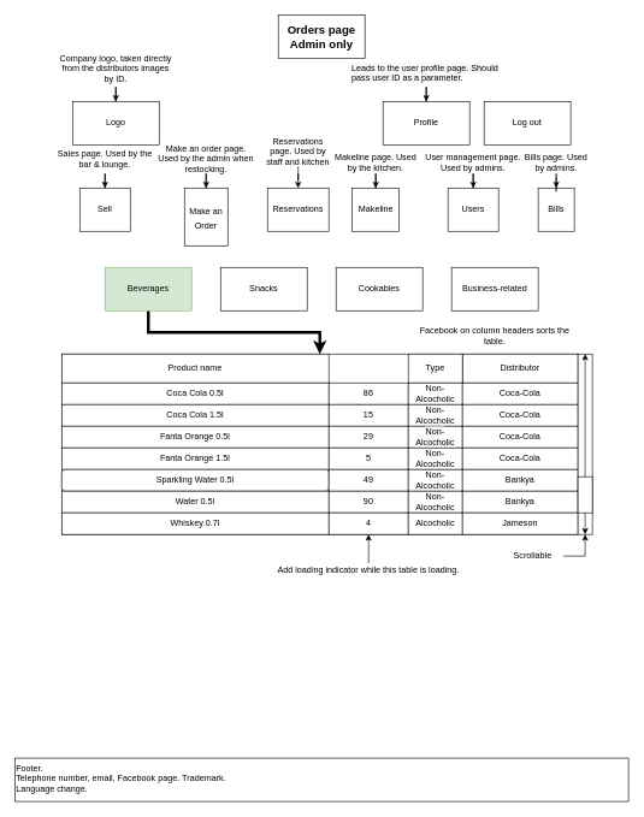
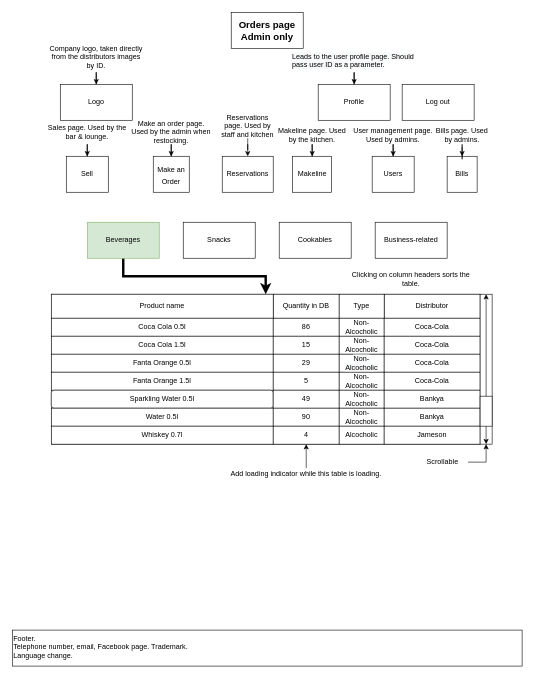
- <mxCell id="7" value="&lt;font style=&quot;font-size: 12px&quot;&gt;Make an Order&lt;/font&gt;" style="rounded=0;whiteSpace=wrap;html=1;fontSize=16;" vertex="1" parent="1"><mxGeometry x="255" y="260" width="60" height="80" as="geometry" /></mxCell>
+ <mxCell id="7" value="&lt;font style=&quot;font-size: 12px&quot;&gt;Make an Order&lt;/font&gt;" style="rounded=0;whiteSpace=wrap;html=1;fontSize=16;" vertex="1" parent="1"><mxGeometry x="255" y="260" width="60" height="60" as="geometry" /></mxCell>
- <mxCell id="67" value="Facebook on column headers sorts the table." style="text;html=1;strokeColor=none;fillColor=none;align=center;verticalAlign=middle;whiteSpace=wrap;rounded=0;" vertex="1" parent="1"><mxGeometry x="570" y="450" width="230" height="30" as="geometry" /></mxCell>
+ <mxCell id="67" value="Clicking on column headers sorts the table." style="text;html=1;strokeColor=none;fillColor=none;align=center;verticalAlign=middle;whiteSpace=wrap;rounded=0;" vertex="1" parent="1"><mxGeometry x="570" y="450" width="230" height="30" as="geometry" /></mxCell>
+ <mxCell id="35" value="Quantity in DB" style="rounded=0;whiteSpace=wrap;html=1;" vertex="1" parent="1"><mxGeometry x="455" y="490" width="110" height="40" as="geometry" /></mxCell>
